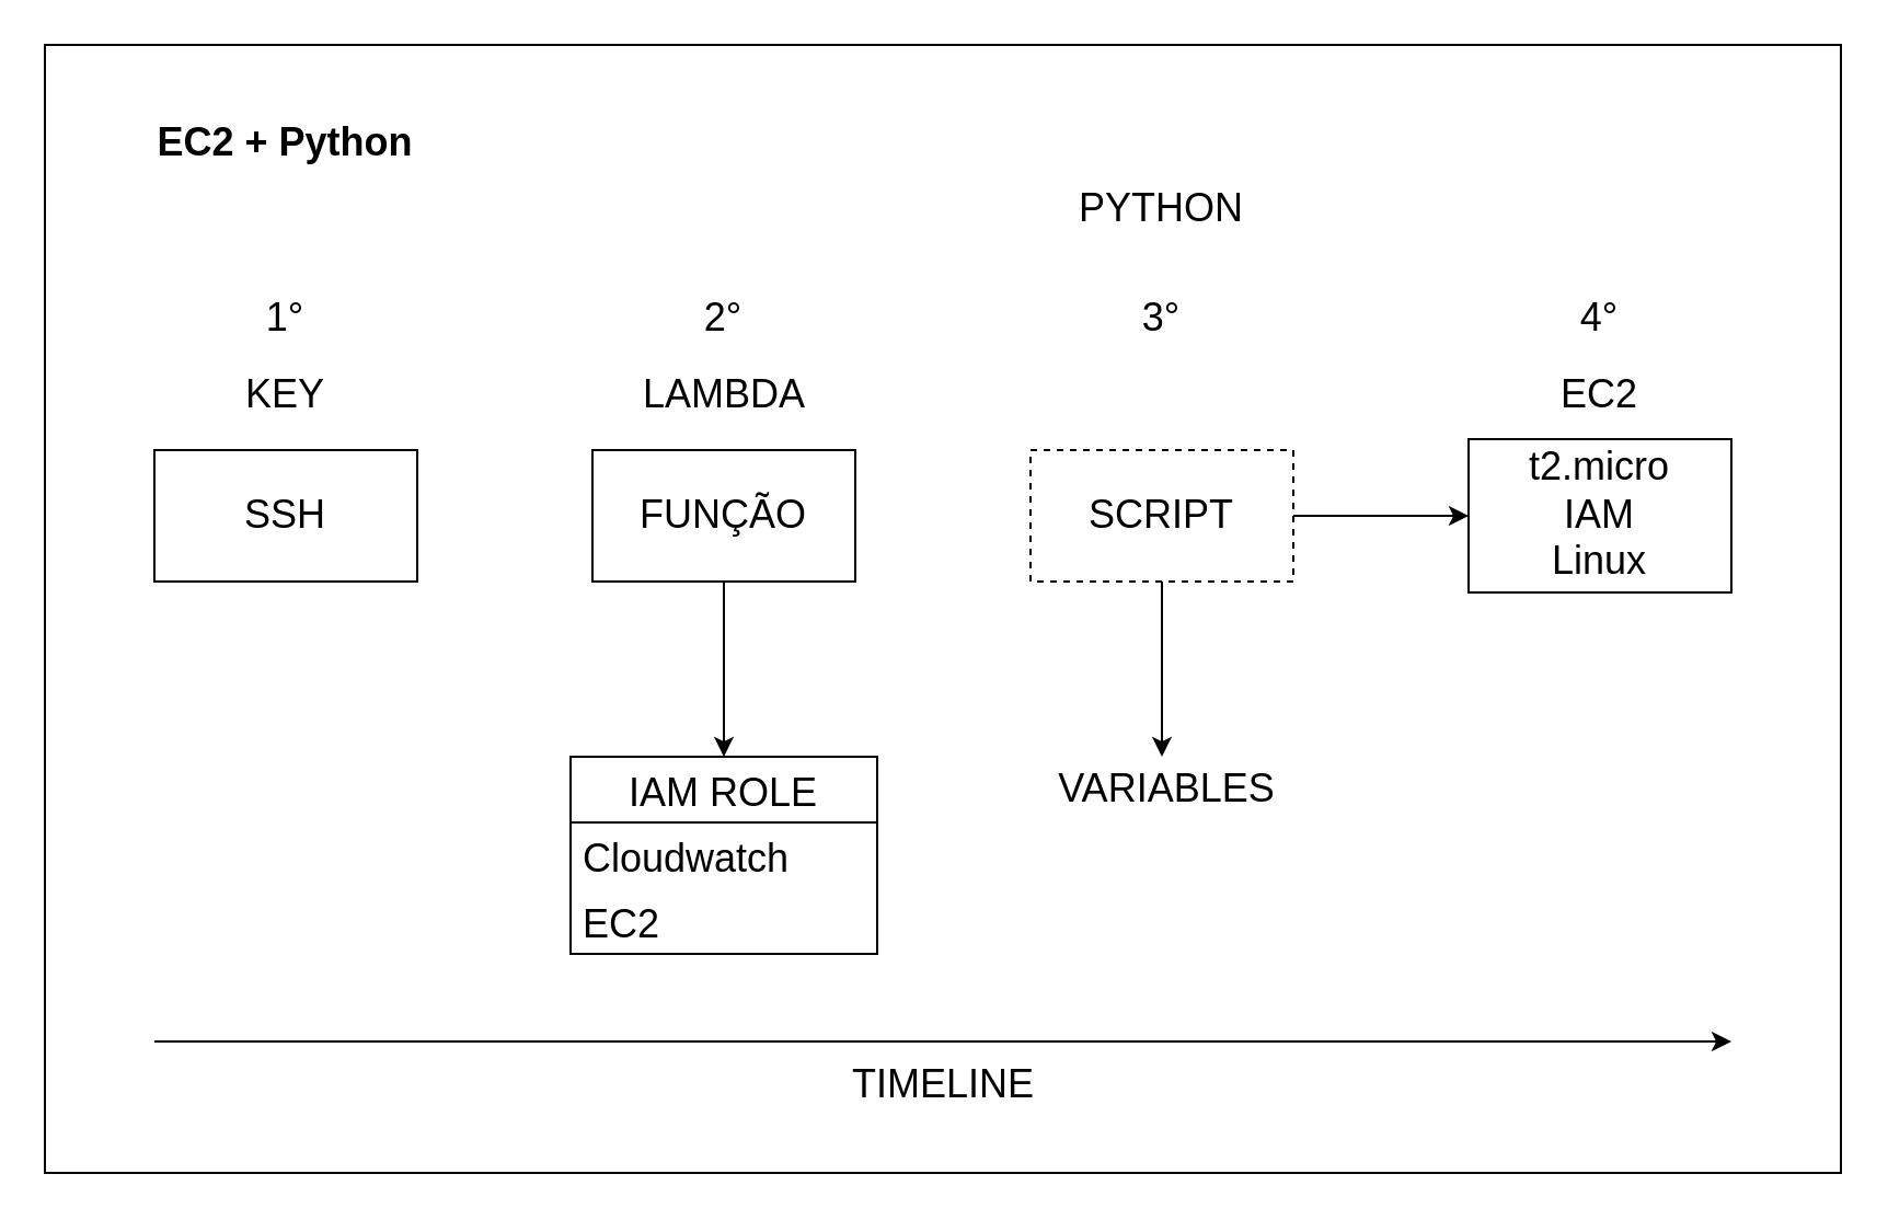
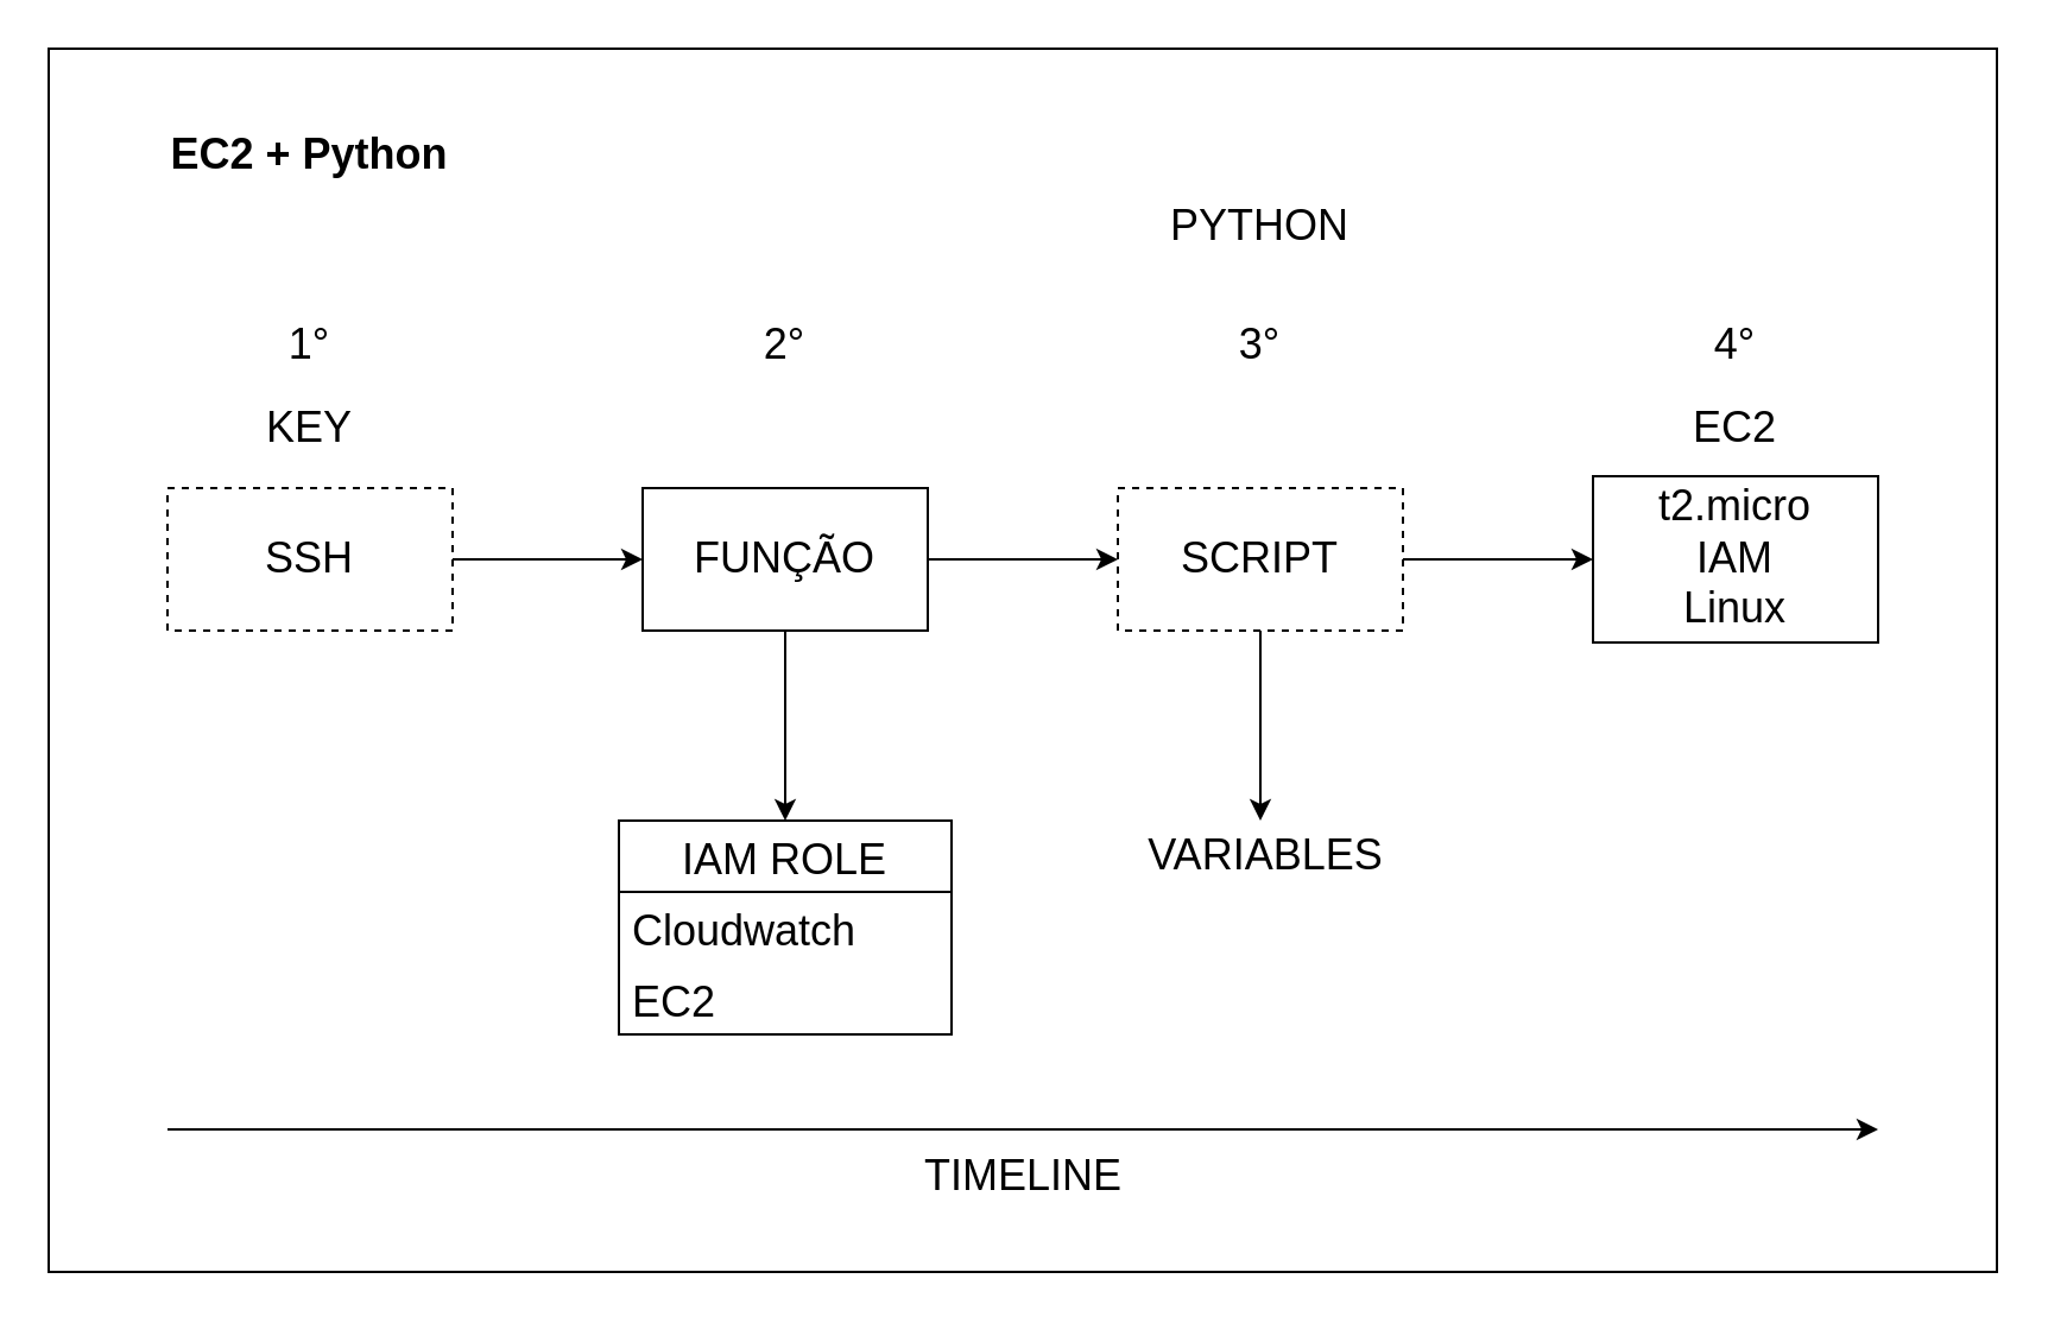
- <mxCell id="14" value="LAMBDA" style="text;html=1;strokeColor=none;fillColor=none;align=center;verticalAlign=middle;whiteSpace=wrap;rounded=0;fontSize=18;" vertex="1" parent="1"><mxGeometry x="282.5" y="165" width="95" height="30" as="geometry" /></mxCell>
- <mxCell id="5" value="SSH" style="rounded=0;whiteSpace=wrap;html=1;fontSize=18;" vertex="1" parent="1"><mxGeometry x="70" y="205" width="120" height="60" as="geometry" /></mxCell>
+ <mxCell id="5" value="SSH" style="rounded=0;whiteSpace=wrap;html=1;fontSize=18;dashed=1;" vertex="1" parent="1"><mxGeometry x="70" y="205" width="120" height="60" as="geometry" /></mxCell>
+ <mxCell id="4" value="" style="edgeStyle=orthogonalEdgeStyle;rounded=0;orthogonalLoop=1;jettySize=auto;html=1;fontSize=18;" edge="1" parent="1" source="5" target="8"><mxGeometry relative="1" as="geometry" /></mxCell>
+ <mxCell id="6" value="" style="edgeStyle=orthogonalEdgeStyle;rounded=0;orthogonalLoop=1;jettySize=auto;html=1;fontSize=18;" edge="1" parent="1" source="8" target="11"><mxGeometry relative="1" as="geometry" /></mxCell>
